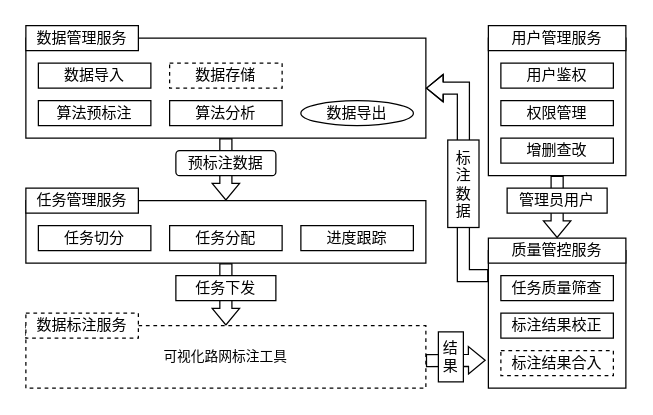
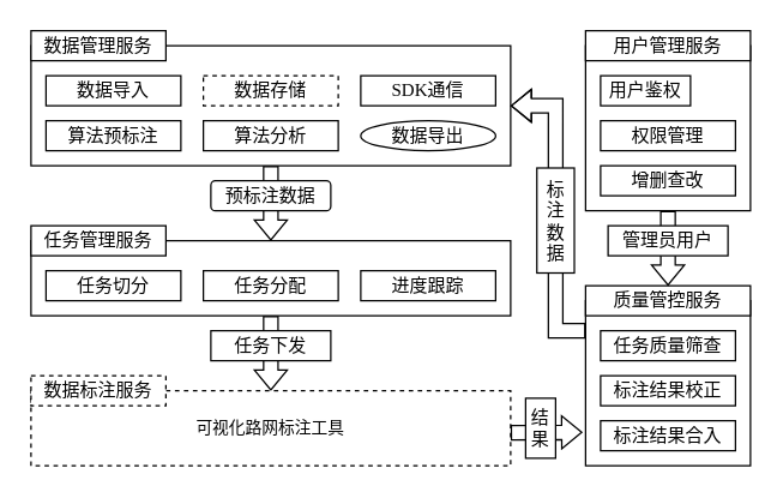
+ <mxCell id="6" value="SDK通信" style="rounded=0;whiteSpace=wrap;html=1;fontFamily=宋体;" parent="1" vertex="1"><mxGeometry x="240" y="50" width="90" height="20" as="geometry" /></mxCell>
- <mxCell id="28" value="用户鉴权" style="rounded=0;whiteSpace=wrap;html=1;fontFamily=宋体;" parent="1" vertex="1"><mxGeometry x="400" y="50" width="90" height="20" as="geometry" /></mxCell>
+ <mxCell id="28" value="用户鉴权" style="rounded=0;whiteSpace=wrap;html=1;fontFamily=宋体;" parent="1" vertex="1"><mxGeometry x="400" y="50" width="60" height="20" as="geometry" /></mxCell>
- <mxCell id="25" value="标注结果合入" style="rounded=0;whiteSpace=wrap;html=1;fontFamily=宋体;dashed=1;" parent="1" vertex="1"><mxGeometry x="400" y="280" width="90" height="20" as="geometry" /></mxCell>
+ <mxCell id="25" value="标注结果合入" style="rounded=0;whiteSpace=wrap;html=1;fontFamily=宋体;" parent="1" vertex="1"><mxGeometry x="400" y="280" width="90" height="20" as="geometry" /></mxCell>
